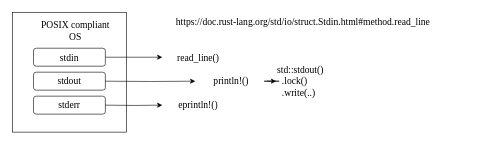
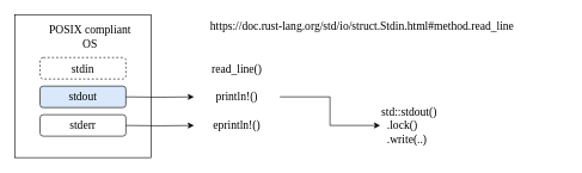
- <mxCell id="6" value="stdin" style="rounded=1;whiteSpace=wrap;html=1;fontFamily=Iosevka Term;fontSize=16;" vertex="1" parent="1"><mxGeometry x="55" y="80" width="120" height="30" as="geometry" /></mxCell>
+ <mxCell id="6" value="stdin" style="rounded=1;whiteSpace=wrap;html=1;fontFamily=Iosevka Term;fontSize=16;dashed=1;" vertex="1" parent="1"><mxGeometry x="55" y="80" width="120" height="30" as="geometry" /></mxCell>
- <mxCell id="5" style="edgeStyle=orthogonalEdgeStyle;rounded=0;orthogonalLoop=1;jettySize=auto;html=1;exitX=1;exitY=0.5;exitDx=0;exitDy=0;" edge="1" parent="1" source="6" target="9"><mxGeometry relative="1" as="geometry" /></mxCell>
- <mxCell id="7" value="stdout" style="rounded=1;whiteSpace=wrap;html=1;fontFamily=Iosevka Term;fontSize=16;" vertex="1" parent="1"><mxGeometry x="55" y="120" width="120" height="30" as="geometry" /></mxCell>
+ <mxCell id="7" value="stdout" style="rounded=1;whiteSpace=wrap;html=1;fontFamily=Iosevka Term;fontSize=16;fillColor=#dae8fc;" vertex="1" parent="1"><mxGeometry x="55" y="120" width="120" height="30" as="geometry" /></mxCell>
- <mxCell id="12" value="println!()" style="text;html=1;align=center;verticalAlign=middle;whiteSpace=wrap;rounded=0;fontSize=16;fontFamily=Iosevka Term;" vertex="1" parent="1"><mxGeometry x="325" y="120" width="120" height="30" as="geometry" /></mxCell>
+ <mxCell id="12" value="println!()" style="text;html=1;align=center;verticalAlign=middle;whiteSpace=wrap;rounded=0;fontSize=16;fontFamily=Iosevka Term;" vertex="1" parent="1"><mxGeometry x="270" y="120" width="120" height="30" as="geometry" /></mxCell>
- <mxCell id="3" value="std::stdout()&lt;br&gt;&amp;nbsp; .lock()&lt;br&gt;&amp;nbsp; .write(..)" style="text;html=1;align=left;verticalAlign=middle;whiteSpace=wrap;rounded=0;fontSize=16;fontFamily=Iosevka Term;" vertex="1" parent="1"><mxGeometry x="460" y="100" width="130" height="70" as="geometry" /></mxCell>
+ <mxCell id="3" value="std::stdout()&lt;br&gt;&amp;nbsp; .lock()&lt;br&gt;&amp;nbsp; .write(..)" style="text;html=1;align=left;verticalAlign=middle;whiteSpace=wrap;rounded=0;fontSize=16;fontFamily=Iosevka Term;" vertex="1" parent="1"><mxGeometry x="530" y="140" width="130" height="70" as="geometry" /></mxCell>
